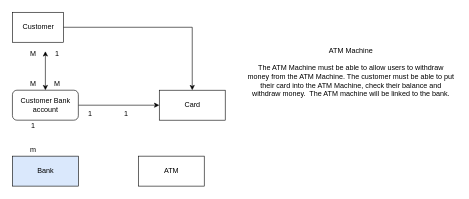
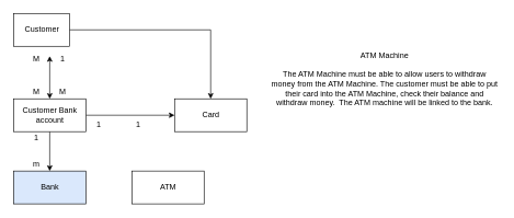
- <mxCell id="8" value="&lt;div&gt;Customer Bank &lt;br&gt;&lt;/div&gt;&lt;div&gt;account&lt;/div&gt;" style="html=1;rounded=1;" vertex="1" parent="1"><mxGeometry x="20" y="150" width="110" height="50" as="geometry" /></mxCell>
+ <mxCell id="8" value="&lt;div&gt;Customer Bank &lt;br&gt;&lt;/div&gt;&lt;div&gt;account&lt;/div&gt;" style="html=1;" vertex="1" parent="1"><mxGeometry x="20" y="150" width="110" height="50" as="geometry" /></mxCell>
+ <mxCell id="6" value="" style="edgeStyle=orthogonalEdgeStyle;rounded=0;orthogonalLoop=1;jettySize=auto;html=1;" edge="1" parent="1" source="8" target="4"><mxGeometry relative="1" as="geometry" /></mxCell>
- <mxCell id="5" value="ATM" style="html=1;" vertex="1" parent="1"><mxGeometry x="230" y="260" width="110" height="50" as="geometry" /></mxCell>
+ <mxCell id="5" value="ATM" style="html=1;" vertex="1" parent="1"><mxGeometry x="200" y="260" width="110" height="50" as="geometry" /></mxCell>
